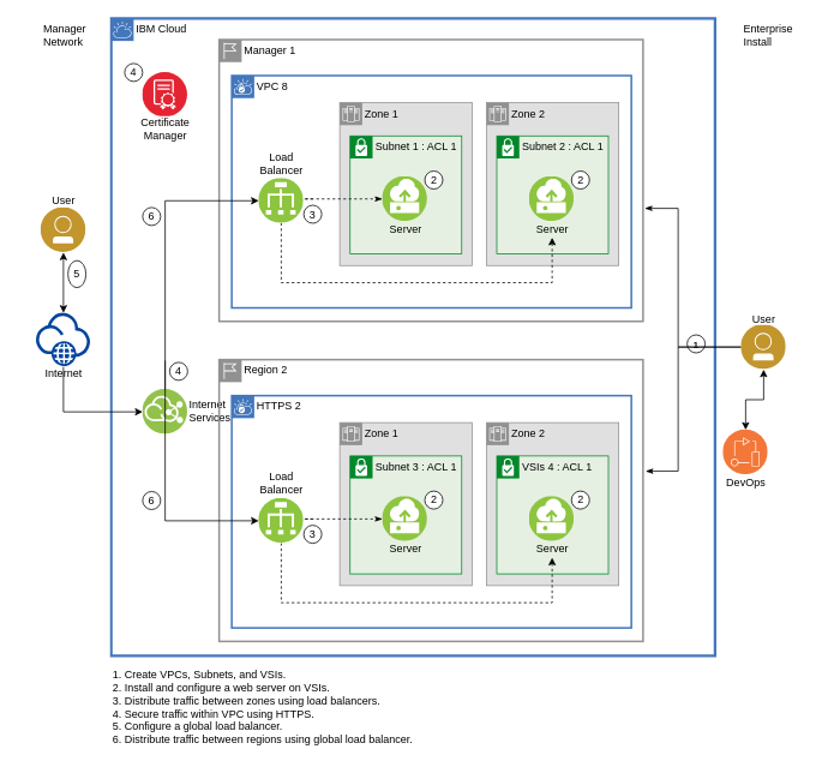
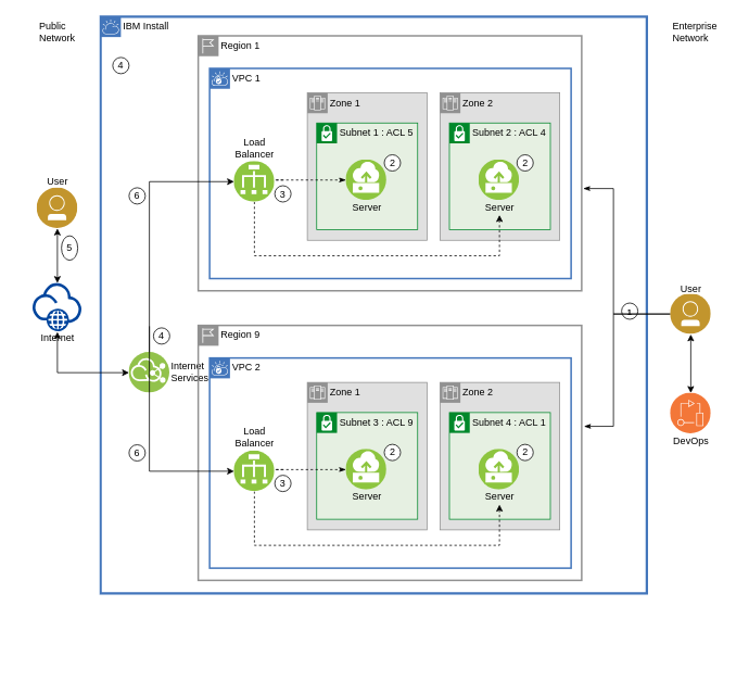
- <mxCell id="2" value="IBM Cloud" style="shape=mxgraph.ibm.box;prType=cloud;fontStyle=0;verticalAlign=top;align=left;spacingLeft=32;spacingTop=4;fillColor=none;rounded=0;whiteSpace=wrap;html=1;strokeColor=#4376BB;strokeWidth=3;dashed=0;container=1;spacing=-4;collapsible=0;fontColor=#000000;" parent="1" vertex="1"><mxGeometry x="123" y="20" width="671" height="708" as="geometry" /></mxCell>
+ <mxCell id="2" value="IBM Install" style="shape=mxgraph.ibm.box;prType=cloud;fontStyle=0;verticalAlign=top;align=left;spacingLeft=32;spacingTop=4;fillColor=none;rounded=0;whiteSpace=wrap;html=1;strokeColor=#4376BB;strokeWidth=3;dashed=0;container=1;spacing=-4;collapsible=0;fontColor=#000000;" parent="1" vertex="1"><mxGeometry x="123" y="20" width="671" height="708" as="geometry" /></mxCell>
- <mxCell id="45" value="Manager Network" style="shape=mxgraph.ibm.box;prType=public;fontStyle=0;verticalAlign=top;align=left;spacingLeft=32;spacingTop=4;fillColor=none;rounded=0;whiteSpace=wrap;html=1;strokeColor=#FFFFFF;strokeWidth=3;dashed=0;container=1;spacing=-4;collapsible=0;" vertex="1" parent="1"><mxGeometry x="20" y="20" width="100" height="708" as="geometry" /></mxCell>
+ <mxCell id="45" value="Public Network" style="shape=mxgraph.ibm.box;prType=public;fontStyle=0;verticalAlign=top;align=left;spacingLeft=32;spacingTop=4;fillColor=none;rounded=0;whiteSpace=wrap;html=1;strokeColor=#FFFFFF;strokeWidth=3;dashed=0;container=1;spacing=-4;collapsible=0;" vertex="1" parent="1"><mxGeometry x="20" y="20" width="100" height="708" as="geometry" /></mxCell>
- <mxCell id="40" value="Enterprise Install" style="shape=mxgraph.ibm.box;prType=enterprise;fontStyle=0;verticalAlign=top;align=left;spacingLeft=32;spacingTop=4;fillColor=none;rounded=0;whiteSpace=wrap;html=1;strokeColor=#FFFFFF;strokeWidth=3;dashed=0;container=1;spacing=-4;collapsible=0;" parent="1" vertex="1"><mxGeometry x="798" y="20" width="100" height="708" as="geometry" /></mxCell>
+ <mxCell id="40" value="Enterprise Network" style="shape=mxgraph.ibm.box;prType=enterprise;fontStyle=0;verticalAlign=top;align=left;spacingLeft=32;spacingTop=4;fillColor=none;rounded=0;whiteSpace=wrap;html=1;strokeColor=#FFFFFF;strokeWidth=3;dashed=0;container=1;spacing=-4;collapsible=0;" parent="1" vertex="1"><mxGeometry x="798" y="20" width="100" height="708" as="geometry" /></mxCell>
- <mxCell id="9" value="Manager 1" style="shape=mxgraph.ibm.box;prType=region;fontStyle=0;verticalAlign=top;align=left;spacingLeft=32;spacingTop=4;fillColor=none;rounded=0;whiteSpace=wrap;html=1;strokeColor=#919191;strokeWidth=2;dashed=0;container=1;spacing=-4;collapsible=0;fontColor=#000000;" parent="2" vertex="1"><mxGeometry x="120" y="23.5" width="471" height="313" as="geometry" /></mxCell>
+ <mxCell id="9" value="Region 1" style="shape=mxgraph.ibm.box;prType=region;fontStyle=0;verticalAlign=top;align=left;spacingLeft=32;spacingTop=4;fillColor=none;rounded=0;whiteSpace=wrap;html=1;strokeColor=#919191;strokeWidth=2;dashed=0;container=1;spacing=-4;collapsible=0;fontColor=#000000;" parent="2" vertex="1"><mxGeometry x="120" y="23.5" width="471" height="313" as="geometry" /></mxCell>
- <mxCell id="10" value="VPC 8" style="shape=mxgraph.ibm.box;prType=vpc;fontStyle=0;verticalAlign=top;align=left;spacingLeft=32;spacingTop=4;fillColor=none;rounded=0;whiteSpace=wrap;html=1;strokeColor=#4376BB;strokeWidth=2;dashed=0;container=1;spacing=-4;collapsible=0;fontColor=#000000;" parent="9" vertex="1"><mxGeometry x="14" y="40" width="444" height="258" as="geometry" /></mxCell>
+ <mxCell id="10" value="VPC 1" style="shape=mxgraph.ibm.box;prType=vpc;fontStyle=0;verticalAlign=top;align=left;spacingLeft=32;spacingTop=4;fillColor=none;rounded=0;whiteSpace=wrap;html=1;strokeColor=#4376BB;strokeWidth=2;dashed=0;container=1;spacing=-4;collapsible=0;fontColor=#000000;" parent="9" vertex="1"><mxGeometry x="14" y="40" width="444" height="258" as="geometry" /></mxCell>
- <mxCell id="4" value="&lt;div&gt;Certificate&lt;/div&gt;&lt;div&gt;Manager&lt;br&gt;&lt;/div&gt;" style="aspect=fixed;perimeter=ellipsePerimeter;html=1;align=center;shadow=0;dashed=0;fontColor=#000000;labelBackgroundColor=#ffffff;fontSize=12;spacingTop=-8;image;image=img/lib/ibm/blockchain/e_cert.svg;" parent="2" vertex="1"><mxGeometry x="35" y="60" width="50" height="50" as="geometry" /></mxCell>
- <mxCell id="13" value="Subnet 1 : ACL 1" style="shape=mxgraph.ibm.box;prType=subnet;fontStyle=0;verticalAlign=top;align=left;spacingLeft=32;spacingTop=4;fillColor=#E6F0E2;rounded=0;whiteSpace=wrap;html=1;strokeColor=#00882B;strokeWidth=1;dashed=0;container=1;spacing=-4;collapsible=0;" parent="12" vertex="1"><mxGeometry x="11.5" y="37" width="124" height="131" as="geometry" /></mxCell>
+ <mxCell id="13" value="Subnet 1 : ACL 5" style="shape=mxgraph.ibm.box;prType=subnet;fontStyle=0;verticalAlign=top;align=left;spacingLeft=32;spacingTop=4;fillColor=#E6F0E2;rounded=0;whiteSpace=wrap;html=1;strokeColor=#00882B;strokeWidth=1;dashed=0;container=1;spacing=-4;collapsible=0;" parent="12" vertex="1"><mxGeometry x="11.5" y="37" width="124" height="131" as="geometry" /></mxCell>
- <mxCell id="17" value="Subnet 2 : ACL 1" style="shape=mxgraph.ibm.box;prType=subnet;fontStyle=0;verticalAlign=top;align=left;spacingLeft=32;spacingTop=4;fillColor=#E6F0E2;rounded=0;whiteSpace=wrap;html=1;strokeColor=#00882B;strokeWidth=1;dashed=0;container=1;spacing=-4;collapsible=0;" parent="16" vertex="1"><mxGeometry x="11.5" y="37" width="124" height="131" as="geometry" /></mxCell>
+ <mxCell id="17" value="Subnet 2 : ACL 4" style="shape=mxgraph.ibm.box;prType=subnet;fontStyle=0;verticalAlign=top;align=left;spacingLeft=32;spacingTop=4;fillColor=#E6F0E2;rounded=0;whiteSpace=wrap;html=1;strokeColor=#00882B;strokeWidth=1;dashed=0;container=1;spacing=-4;collapsible=0;" parent="16" vertex="1"><mxGeometry x="11.5" y="37" width="124" height="131" as="geometry" /></mxCell>
- <mxCell id="23" value="Region 2" style="shape=mxgraph.ibm.box;prType=region;fontStyle=0;verticalAlign=top;align=left;spacingLeft=32;spacingTop=4;fillColor=none;rounded=0;whiteSpace=wrap;html=1;strokeColor=#919191;strokeWidth=2;dashed=0;container=1;spacing=-4;collapsible=0;fontColor=#000000;" parent="2" vertex="1"><mxGeometry x="120" y="379" width="471" height="313" as="geometry" /></mxCell>
+ <mxCell id="23" value="Region 9" style="shape=mxgraph.ibm.box;prType=region;fontStyle=0;verticalAlign=top;align=left;spacingLeft=32;spacingTop=4;fillColor=none;rounded=0;whiteSpace=wrap;html=1;strokeColor=#919191;strokeWidth=2;dashed=0;container=1;spacing=-4;collapsible=0;fontColor=#000000;" parent="2" vertex="1"><mxGeometry x="120" y="379" width="471" height="313" as="geometry" /></mxCell>
- <mxCell id="50" style="edgeStyle=orthogonalEdgeStyle;rounded=0;orthogonalLoop=1;jettySize=auto;html=1;exitX=0;exitY=0.5;exitDx=0;exitDy=0;fontColor=#000000;startArrow=classic;startFill=1;endArrow=none;" edge="1" parent="1" source="3" target="47"><mxGeometry relative="1" as="geometry" /></mxCell>
+ <mxCell id="50" style="edgeStyle=orthogonalEdgeStyle;rounded=0;orthogonalLoop=1;jettySize=auto;html=1;exitX=0;exitY=0.5;exitDx=0;exitDy=0;fontColor=#000000;startArrow=classic;startFill=1;" edge="1" parent="1" source="3" target="47"><mxGeometry relative="1" as="geometry" /></mxCell>
- <mxCell id="24" value="HTTPS 2" style="shape=mxgraph.ibm.box;prType=vpc;fontStyle=0;verticalAlign=top;align=left;spacingLeft=32;spacingTop=4;fillColor=none;rounded=0;whiteSpace=wrap;html=1;strokeColor=#4376BB;strokeWidth=2;dashed=0;container=1;spacing=-4;collapsible=0;fontColor=#000000;" parent="23" vertex="1"><mxGeometry x="14" y="40" width="444" height="258" as="geometry" /></mxCell>
+ <mxCell id="24" value="VPC 2" style="shape=mxgraph.ibm.box;prType=vpc;fontStyle=0;verticalAlign=top;align=left;spacingLeft=32;spacingTop=4;fillColor=none;rounded=0;whiteSpace=wrap;html=1;strokeColor=#4376BB;strokeWidth=2;dashed=0;container=1;spacing=-4;collapsible=0;fontColor=#000000;" parent="23" vertex="1"><mxGeometry x="14" y="40" width="444" height="258" as="geometry" /></mxCell>
- <mxCell id="41" value="DevOps" style="aspect=fixed;perimeter=ellipsePerimeter;html=1;align=center;shadow=0;dashed=0;fontColor=#000000;labelBackgroundColor=#ffffff;fontSize=12;spacingTop=-5;image;image=img/lib/ibm/devops/devops.svg;strokeColor=#FFFFFF;spacingBottom=0;" parent="40" vertex="1"><mxGeometry x="5" y="457" width="50" height="50" as="geometry" /></mxCell>
+ <mxCell id="41" value="DevOps" style="aspect=fixed;perimeter=ellipsePerimeter;html=1;align=center;shadow=0;dashed=0;fontColor=#000000;labelBackgroundColor=#ffffff;fontSize=12;spacingTop=-5;image;image=img/lib/ibm/devops/devops.svg;strokeColor=#FFFFFF;spacingBottom=0;" parent="40" vertex="1"><mxGeometry x="25" y="462" width="50" height="50" as="geometry" /></mxCell>
- <mxCell id="27" value="Subnet 3 : ACL 1" style="shape=mxgraph.ibm.box;prType=subnet;fontStyle=0;verticalAlign=top;align=left;spacingLeft=32;spacingTop=4;fillColor=#E6F0E2;rounded=0;whiteSpace=wrap;html=1;strokeColor=#00882B;strokeWidth=1;dashed=0;container=1;spacing=-4;collapsible=0;" parent="26" vertex="1"><mxGeometry x="11.5" y="37" width="124" height="131" as="geometry" /></mxCell>
+ <mxCell id="27" value="Subnet 3 : ACL 9" style="shape=mxgraph.ibm.box;prType=subnet;fontStyle=0;verticalAlign=top;align=left;spacingLeft=32;spacingTop=4;fillColor=#E6F0E2;rounded=0;whiteSpace=wrap;html=1;strokeColor=#00882B;strokeWidth=1;dashed=0;container=1;spacing=-4;collapsible=0;" parent="26" vertex="1"><mxGeometry x="11.5" y="37" width="124" height="131" as="geometry" /></mxCell>
- <mxCell id="31" value="VSIs 4 : ACL 1" style="shape=mxgraph.ibm.box;prType=subnet;fontStyle=0;verticalAlign=top;align=left;spacingLeft=32;spacingTop=4;fillColor=#E6F0E2;rounded=0;whiteSpace=wrap;html=1;strokeColor=#00882B;strokeWidth=1;dashed=0;container=1;spacing=-4;collapsible=0;" parent="30" vertex="1"><mxGeometry x="11.5" y="37" width="124" height="131" as="geometry" /></mxCell>
+ <mxCell id="31" value="Subnet 4 : ACL 1" style="shape=mxgraph.ibm.box;prType=subnet;fontStyle=0;verticalAlign=top;align=left;spacingLeft=32;spacingTop=4;fillColor=#E6F0E2;rounded=0;whiteSpace=wrap;html=1;strokeColor=#00882B;strokeWidth=1;dashed=0;container=1;spacing=-4;collapsible=0;" parent="30" vertex="1"><mxGeometry x="11.5" y="37" width="124" height="131" as="geometry" /></mxCell>
- <mxCell id="44" value="&lt;div align=&quot;left&quot;&gt;1. Create VPCs, Subnets, and VSIs.&lt;/div&gt;&lt;div align=&quot;left&quot;&gt;2. Install and configure a web server on VSIs.&lt;/div&gt;&lt;div align=&quot;left&quot;&gt;3. Distribute traffic between zones using load balancers.&lt;/div&gt;&lt;div align=&quot;left&quot;&gt;4. Secure traffic within VPC using HTTPS.&lt;/div&gt;&lt;div align=&quot;left&quot;&gt;5. Configure a global load balancer.&lt;/div&gt;&lt;div align=&quot;left&quot;&gt;6. Distribute traffic between regions using global load balancer.&lt;br&gt;&lt;/div&gt;" style="text;html=1;resizable=0;autosize=1;align=left;verticalAlign=middle;points=[];fillColor=none;strokeColor=none;rounded=0;fontColor=#000000;" parent="1" vertex="1"><mxGeometry x="123" y="740" width="350" height="90" as="geometry" /></mxCell>
